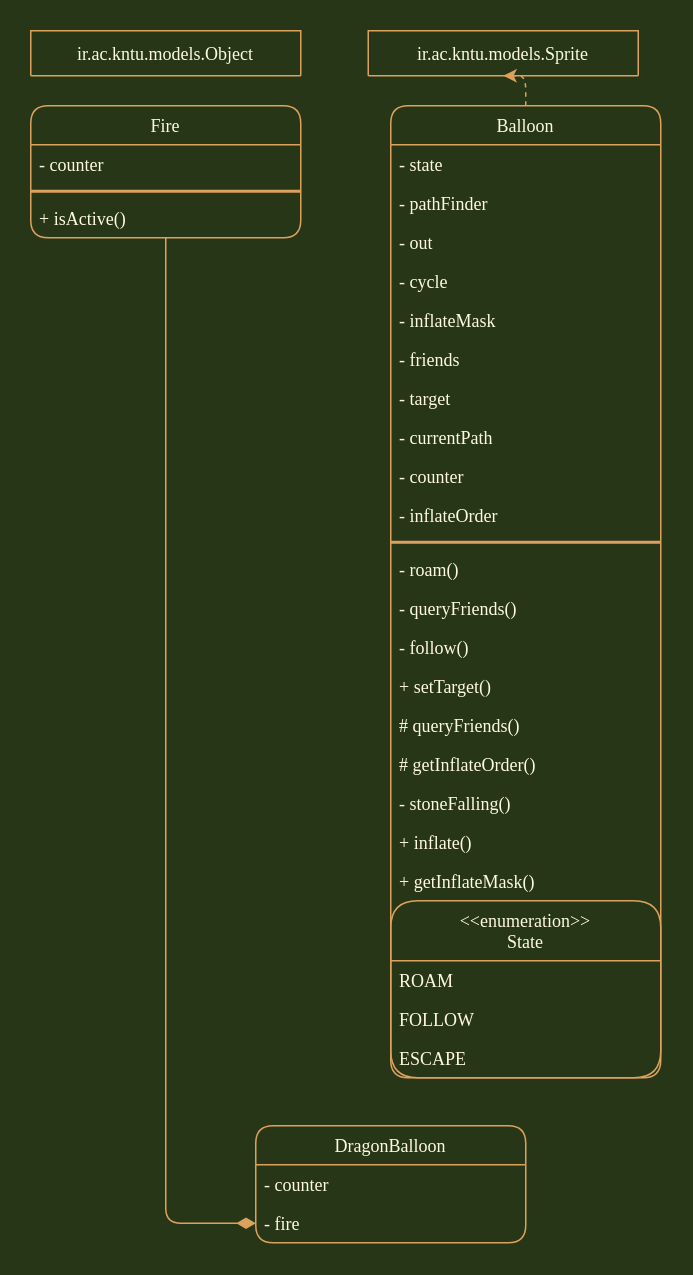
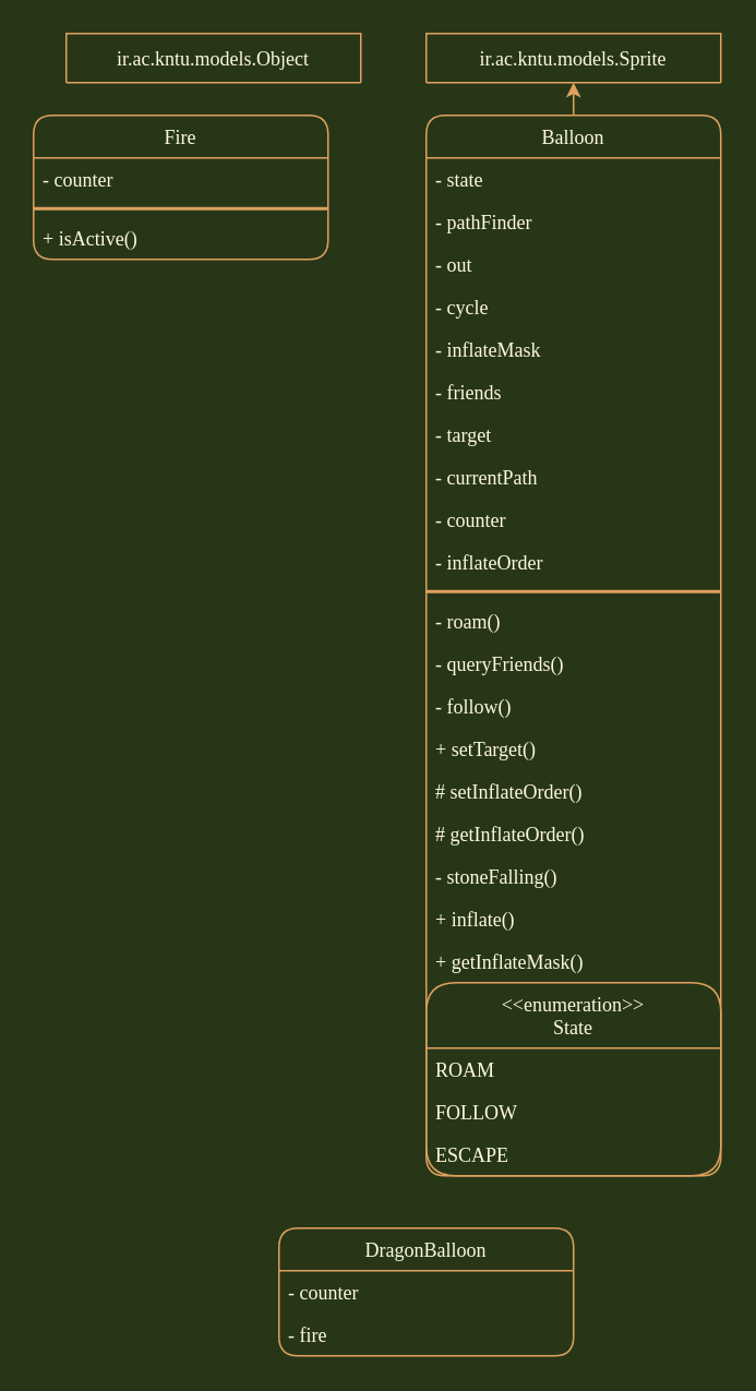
- <mxCell id="3" value="ir.ac.kntu.models.Object" style="swimlane;fontStyle=0;childLayout=stackLayout;horizontal=1;startSize=30;fillColor=none;horizontalStack=0;resizeParent=1;resizeParentMax=0;resizeLast=0;collapsible=1;marginBottom=0;strokeColor=#DDA15E;fontColor=#FEFAE0;fontFamily=Lucida Console;align=center;rounded=1;" parent="1" vertex="1"><mxGeometry x="20" y="20" width="180" height="30" as="geometry" /></mxCell>
+ <mxCell id="3" value="ir.ac.kntu.models.Object" style="swimlane;fontStyle=0;childLayout=stackLayout;horizontal=1;startSize=30;fillColor=none;horizontalStack=0;resizeParent=1;resizeParentMax=0;resizeLast=0;collapsible=1;marginBottom=0;strokeColor=#DDA15E;fontColor=#FEFAE0;fontFamily=Lucida Console;align=center;rounded=1;" parent="1" vertex="1"><mxGeometry x="40" y="20" width="180" height="30" as="geometry" /></mxCell>
- <mxCell id="2" value="ir.ac.kntu.models.Sprite" style="swimlane;fontStyle=0;childLayout=stackLayout;horizontal=1;startSize=30;fillColor=none;horizontalStack=0;resizeParent=1;resizeParentMax=0;resizeLast=0;collapsible=1;marginBottom=0;strokeColor=#DDA15E;fontColor=#FEFAE0;fontFamily=Lucida Console;align=center;arcSize=0;rounded=1;" parent="1" vertex="1"><mxGeometry x="245" y="20" width="180" height="30" as="geometry" /></mxCell>
+ <mxCell id="2" value="ir.ac.kntu.models.Sprite" style="swimlane;fontStyle=0;childLayout=stackLayout;horizontal=1;startSize=30;fillColor=none;horizontalStack=0;resizeParent=1;resizeParentMax=0;resizeLast=0;collapsible=1;marginBottom=0;strokeColor=#DDA15E;fontColor=#FEFAE0;fontFamily=Lucida Console;align=center;arcSize=0;rounded=1;" parent="1" vertex="1"><mxGeometry x="260" y="20" width="180" height="30" as="geometry" /></mxCell>
- <mxCell id="21" value="# queryFriends()" style="text;strokeColor=none;fillColor=none;align=left;verticalAlign=top;spacingLeft=4;spacingRight=4;overflow=hidden;rotatable=0;points=[[0,0.5],[1,0.5]];portConstraint=eastwest;fontColor=#FEFAE0;fontFamily=Lucida Console;rounded=1;" parent="5" vertex="1"><mxGeometry y="400" width="180" height="26" as="geometry" /></mxCell>
+ <mxCell id="21" value="# setInflateOrder()" style="text;strokeColor=none;fillColor=none;align=left;verticalAlign=top;spacingLeft=4;spacingRight=4;overflow=hidden;rotatable=0;points=[[0,0.5],[1,0.5]];portConstraint=eastwest;fontColor=#FEFAE0;fontFamily=Lucida Console;rounded=1;" parent="5" vertex="1"><mxGeometry y="400" width="180" height="26" as="geometry" /></mxCell>
- <mxCell id="33" style="edgeStyle=orthogonalEdgeStyle;curved=0;rounded=1;sketch=0;orthogonalLoop=1;jettySize=auto;html=1;entryX=0;entryY=0.5;entryDx=0;entryDy=0;fontColor=#FEFAE0;strokeColor=#DDA15E;fillColor=#BC6C25;endArrow=diamondThin;endFill=1;endSize=10;" edge="1" parent="1" source="34" target="32"><mxGeometry relative="1" as="geometry" /></mxCell>
